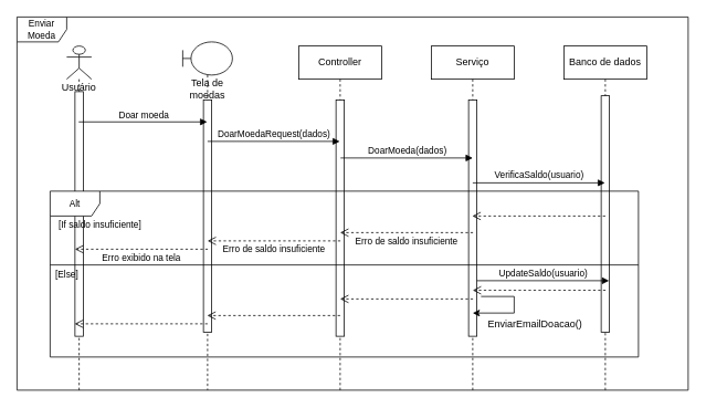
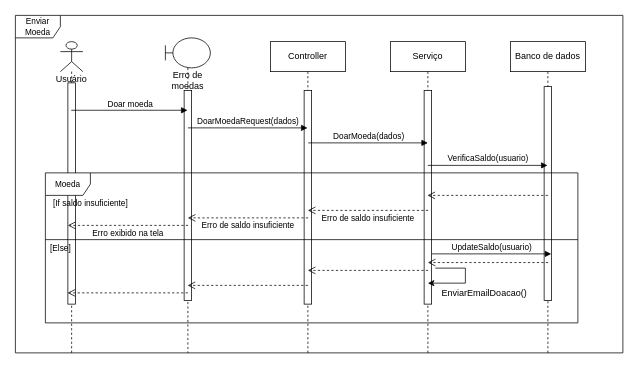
- <mxCell id="3" value="Tela de moedas" style="shape=umlLifeline;participant=umlBoundary;perimeter=lifelinePerimeter;whiteSpace=wrap;html=1;container=1;collapsible=0;recursiveResize=0;verticalAlign=top;spacingTop=36;outlineConnect=0;" parent="1" vertex="1"><mxGeometry x="220" y="50" width="60" height="420" as="geometry" /></mxCell>
+ <mxCell id="3" value="Erro de moedas" style="shape=umlLifeline;participant=umlBoundary;perimeter=lifelinePerimeter;whiteSpace=wrap;html=1;container=1;collapsible=0;recursiveResize=0;verticalAlign=top;spacingTop=36;outlineConnect=0;" parent="1" vertex="1"><mxGeometry x="220" y="50" width="60" height="420" as="geometry" /></mxCell>
- <mxCell id="38" value="Alt" style="shape=umlFrame;whiteSpace=wrap;html=1;fontSize=11;" parent="1" vertex="1"><mxGeometry x="60" y="230" width="710" height="200" as="geometry" /></mxCell>
+ <mxCell id="38" value="Moeda" style="shape=umlFrame;whiteSpace=wrap;html=1;fontSize=11;" parent="1" vertex="1"><mxGeometry x="60" y="230" width="710" height="200" as="geometry" /></mxCell>
